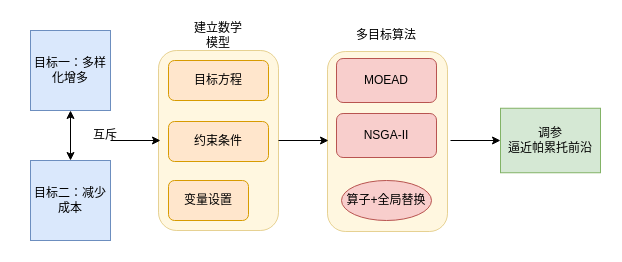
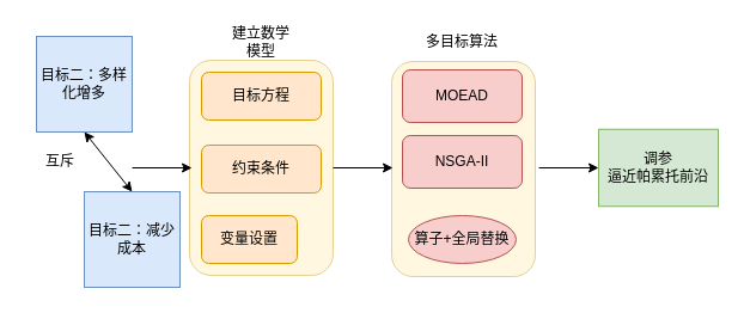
- <mxCell id="4" value="目标一：多样化增多" style="whiteSpace=wrap;html=1;aspect=fixed;fillColor=#dae8fc;strokeColor=#6c8ebf;" vertex="1" parent="1"><mxGeometry x="30" y="30" width="80" height="80" as="geometry" /></mxCell>
+ <mxCell id="4" value="目标二：多样化增多" style="whiteSpace=wrap;html=1;aspect=fixed;fillColor=#dae8fc;strokeColor=#6c8ebf;" vertex="1" parent="1"><mxGeometry x="30" y="30" width="80" height="80" as="geometry" /></mxCell>
- <mxCell id="7" value="互斥" style="text;html=1;strokeColor=none;fillColor=none;align=center;verticalAlign=middle;whiteSpace=wrap;rounded=0;" vertex="1" parent="1"><mxGeometry x="75" y="120" width="60" height="30" as="geometry" /></mxCell>
+ <mxCell id="7" value="互斥" style="text;html=1;strokeColor=none;fillColor=none;align=center;verticalAlign=middle;whiteSpace=wrap;rounded=0;" vertex="1" parent="1"><mxGeometry x="20" y="120" width="60" height="30" as="geometry" /></mxCell>
- <mxCell id="5" value="目标二：减少成本" style="whiteSpace=wrap;html=1;aspect=fixed;fillColor=#dae8fc;strokeColor=#6c8ebf;" vertex="1" parent="1"><mxGeometry x="30" y="160" width="80" height="80" as="geometry" /></mxCell>
+ <mxCell id="5" value="目标二：减少成本" style="whiteSpace=wrap;html=1;aspect=fixed;fillColor=#dae8fc;strokeColor=#6c8ebf;" vertex="1" parent="1"><mxGeometry x="70" y="160" width="80" height="80" as="geometry" /></mxCell>
